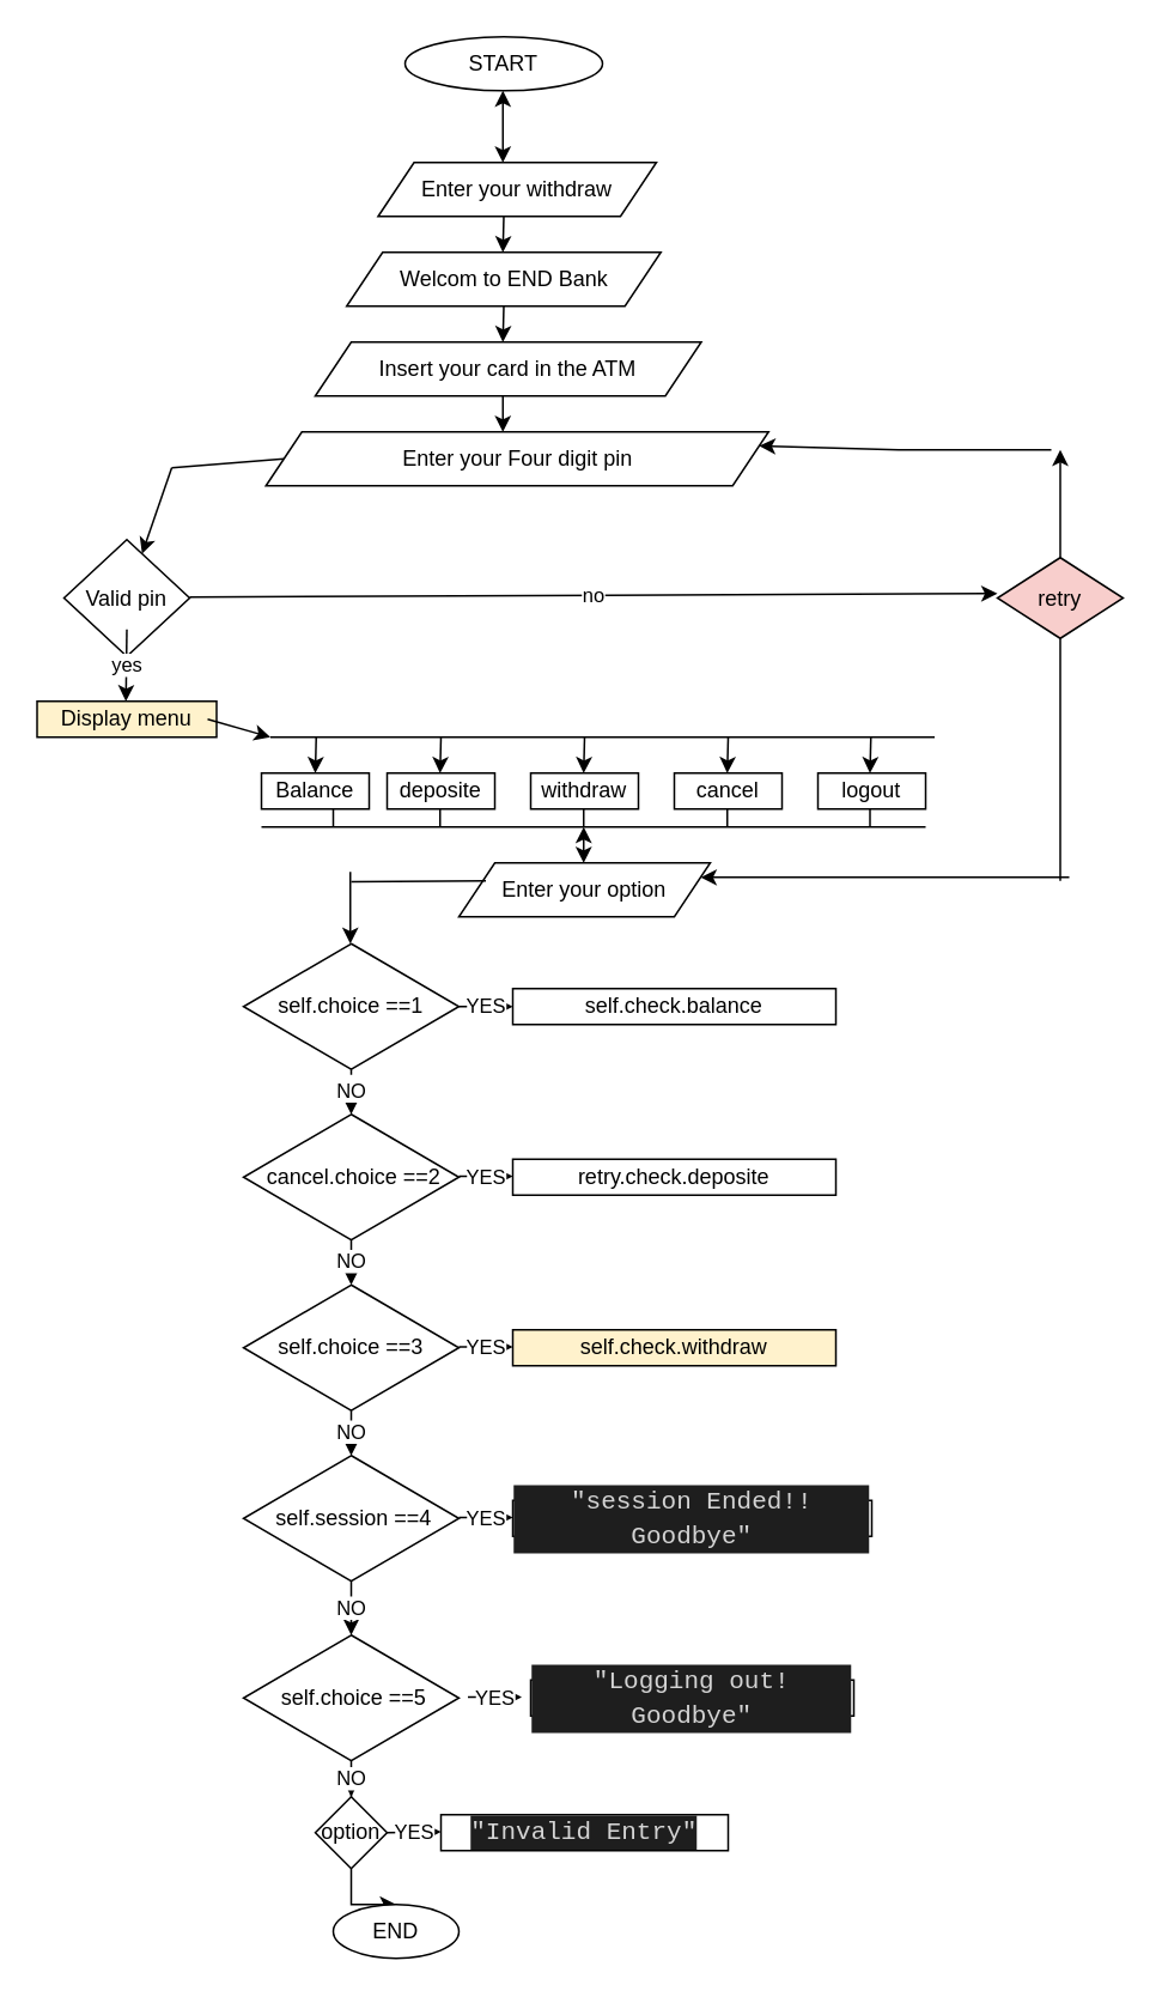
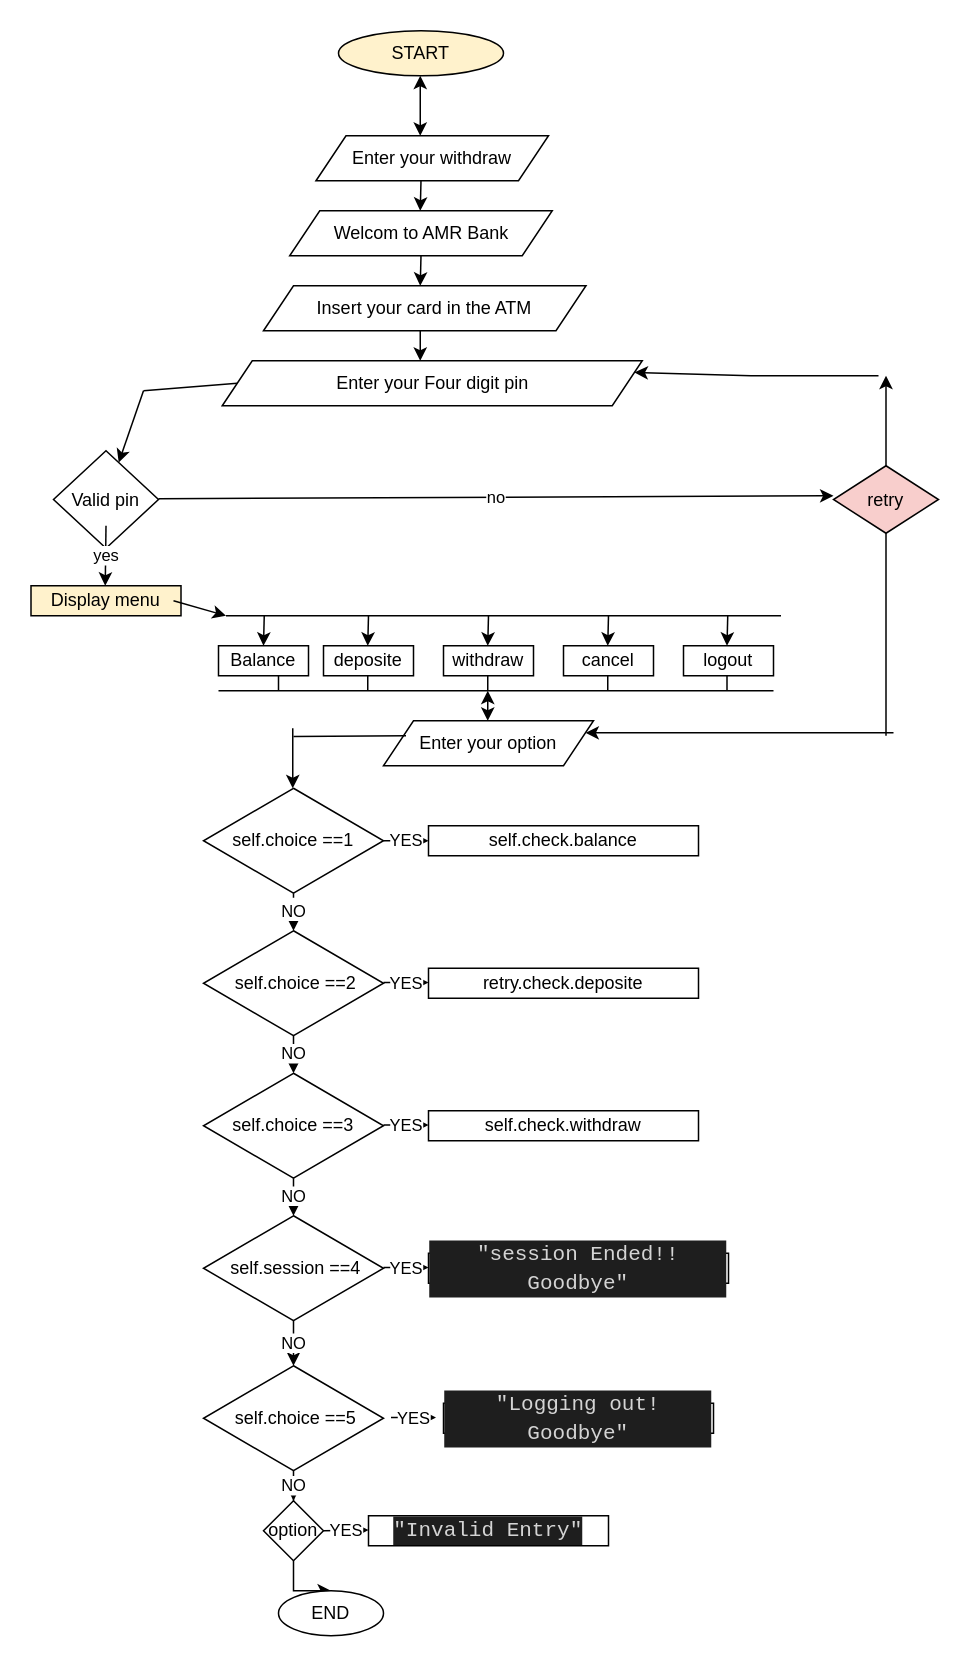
- <mxCell id="4" value="START" style="ellipse;whiteSpace=wrap;html=1;" parent="1" vertex="1"><mxGeometry x="225" y="20" width="110" height="30" as="geometry" /></mxCell>
+ <mxCell id="4" value="START" style="ellipse;whiteSpace=wrap;html=1;fillColor=#fff2cc;" parent="1" vertex="1"><mxGeometry x="225" y="20" width="110" height="30" as="geometry" /></mxCell>
- <mxCell id="68" value="Welcom to END Bank" style="shape=parallelogram;perimeter=parallelogramPerimeter;whiteSpace=wrap;html=1;fixedSize=1;" parent="1" vertex="1"><mxGeometry x="192.5" y="140" width="175" height="30" as="geometry" /></mxCell>
+ <mxCell id="68" value="Welcom to AMR Bank" style="shape=parallelogram;perimeter=parallelogramPerimeter;whiteSpace=wrap;html=1;fixedSize=1;" parent="1" vertex="1"><mxGeometry x="192.5" y="140" width="175" height="30" as="geometry" /></mxCell>
- <mxCell id="36" value="&amp;nbsp;cancel.choice ==2" style="rhombus;whiteSpace=wrap;html=1;" parent="1" vertex="1"><mxGeometry x="135" y="620" width="120" height="70" as="geometry" /></mxCell>
+ <mxCell id="36" value="&amp;nbsp;self.choice ==2" style="rhombus;whiteSpace=wrap;html=1;" parent="1" vertex="1"><mxGeometry x="135" y="620" width="120" height="70" as="geometry" /></mxCell>
- <mxCell id="40" value="self.check.withdraw" style="rounded=0;whiteSpace=wrap;html=1;fillColor=#fff2cc;" parent="1" vertex="1"><mxGeometry x="285" y="740" width="180" height="20" as="geometry" /></mxCell>
+ <mxCell id="40" value="self.check.withdraw" style="rounded=0;whiteSpace=wrap;html=1;" parent="1" vertex="1"><mxGeometry x="285" y="740" width="180" height="20" as="geometry" /></mxCell>
